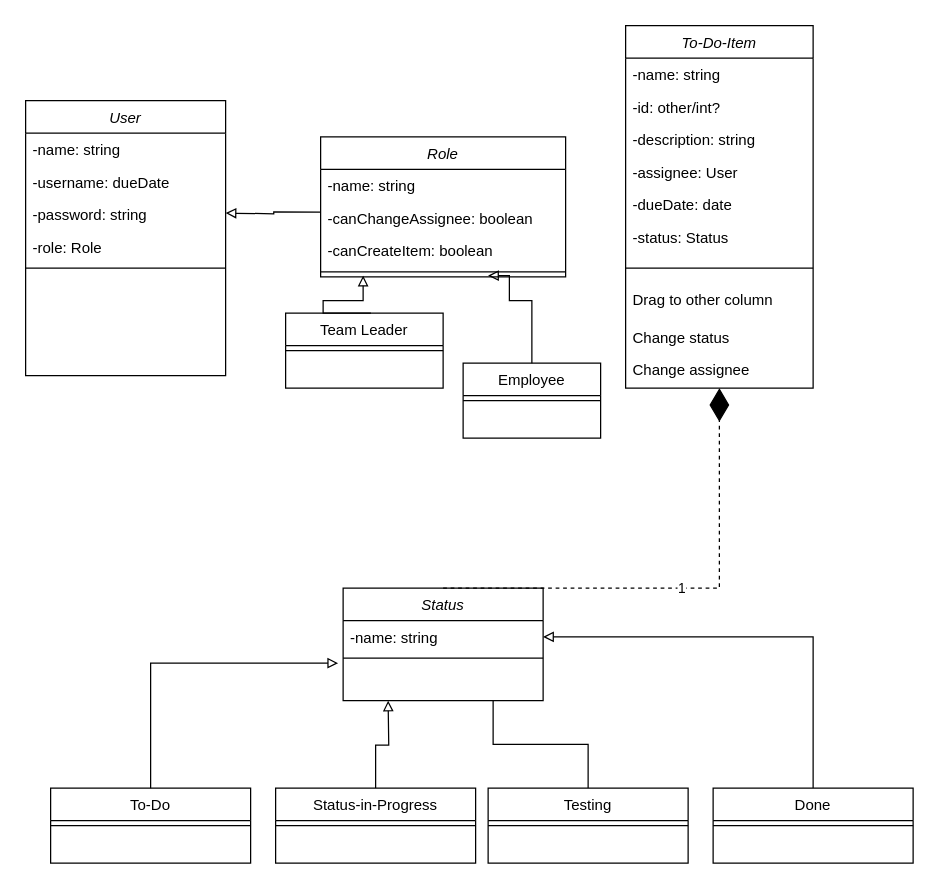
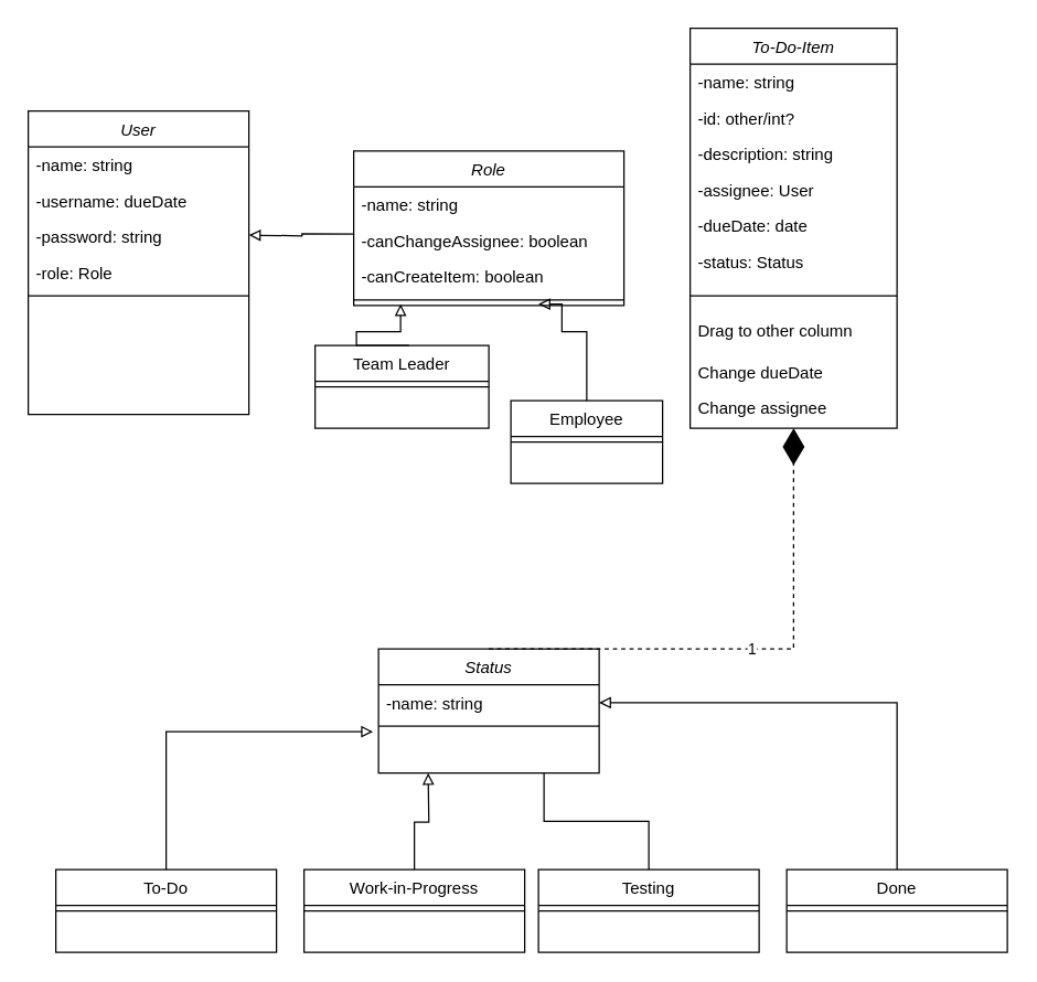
- <mxCell id="17" value="Change status" style="text;align=left;verticalAlign=top;spacingLeft=4;spacingRight=4;overflow=hidden;rotatable=0;points=[[0,0.5],[1,0.5]];portConstraint=eastwest;labelBackgroundColor=none;" parent="8" vertex="1"><mxGeometry y="236" width="150" height="26" as="geometry" /></mxCell>
+ <mxCell id="17" value="Change dueDate" style="text;align=left;verticalAlign=top;spacingLeft=4;spacingRight=4;overflow=hidden;rotatable=0;points=[[0,0.5],[1,0.5]];portConstraint=eastwest;labelBackgroundColor=none;" parent="8" vertex="1"><mxGeometry y="236" width="150" height="26" as="geometry" /></mxCell>
- <mxCell id="31" value="Status-in-Progress" style="swimlane;fontStyle=0;align=center;verticalAlign=top;childLayout=stackLayout;horizontal=1;startSize=26;horizontalStack=0;resizeParent=1;resizeLast=0;collapsible=1;marginBottom=0;rounded=0;shadow=0;strokeWidth=1;labelBackgroundColor=none;" vertex="1" parent="1"><mxGeometry x="220" y="630" width="160" height="60" as="geometry"><mxRectangle x="230" y="140" width="160" height="26" as="alternateBounds" /></mxGeometry></mxCell>
+ <mxCell id="31" value="Work-in-Progress" style="swimlane;fontStyle=0;align=center;verticalAlign=top;childLayout=stackLayout;horizontal=1;startSize=26;horizontalStack=0;resizeParent=1;resizeLast=0;collapsible=1;marginBottom=0;rounded=0;shadow=0;strokeWidth=1;labelBackgroundColor=none;" vertex="1" parent="1"><mxGeometry x="220" y="630" width="160" height="60" as="geometry"><mxRectangle x="230" y="140" width="160" height="26" as="alternateBounds" /></mxGeometry></mxCell>
